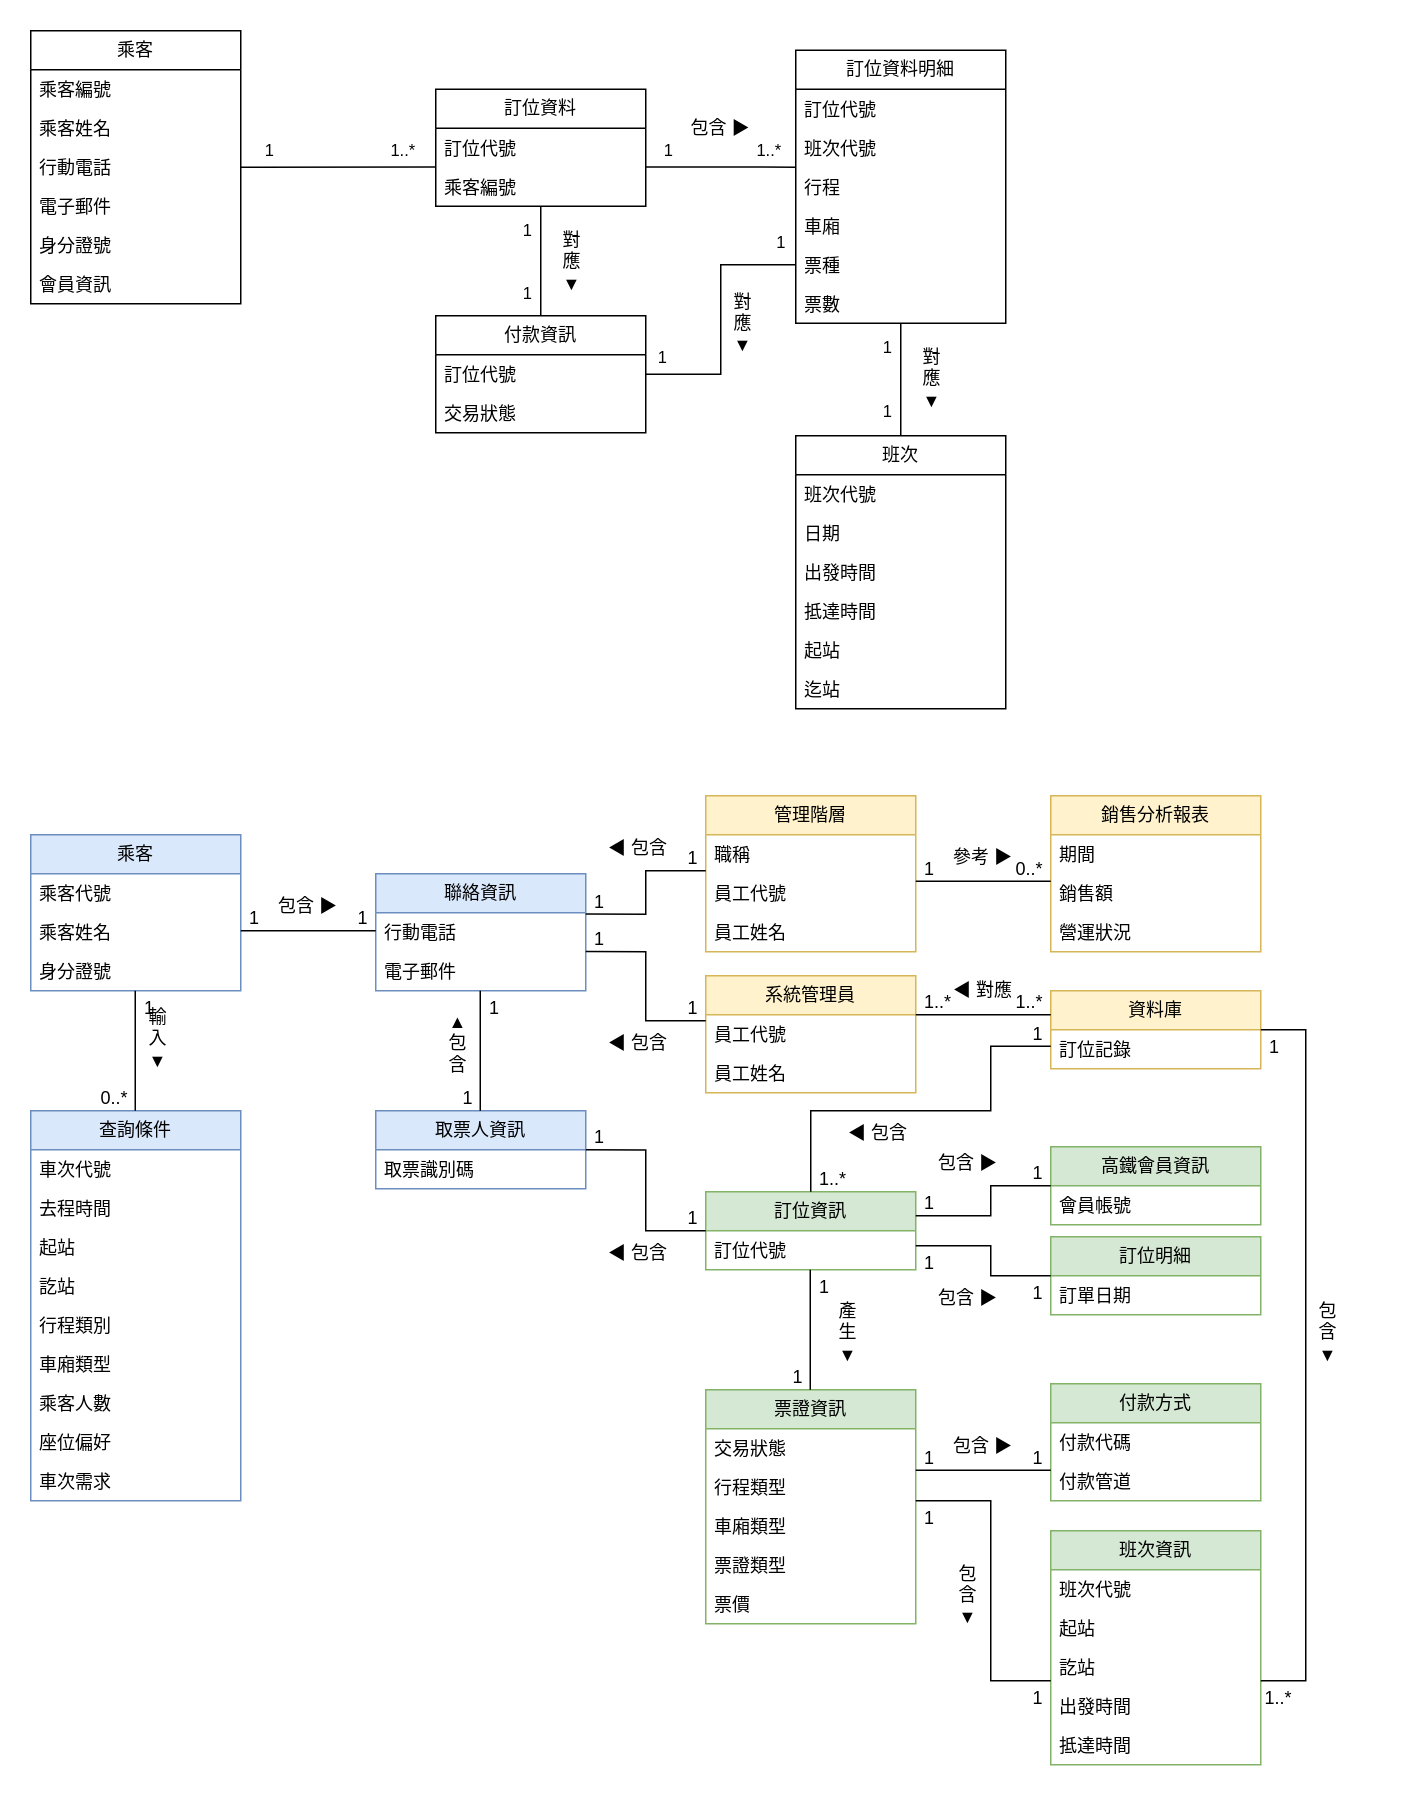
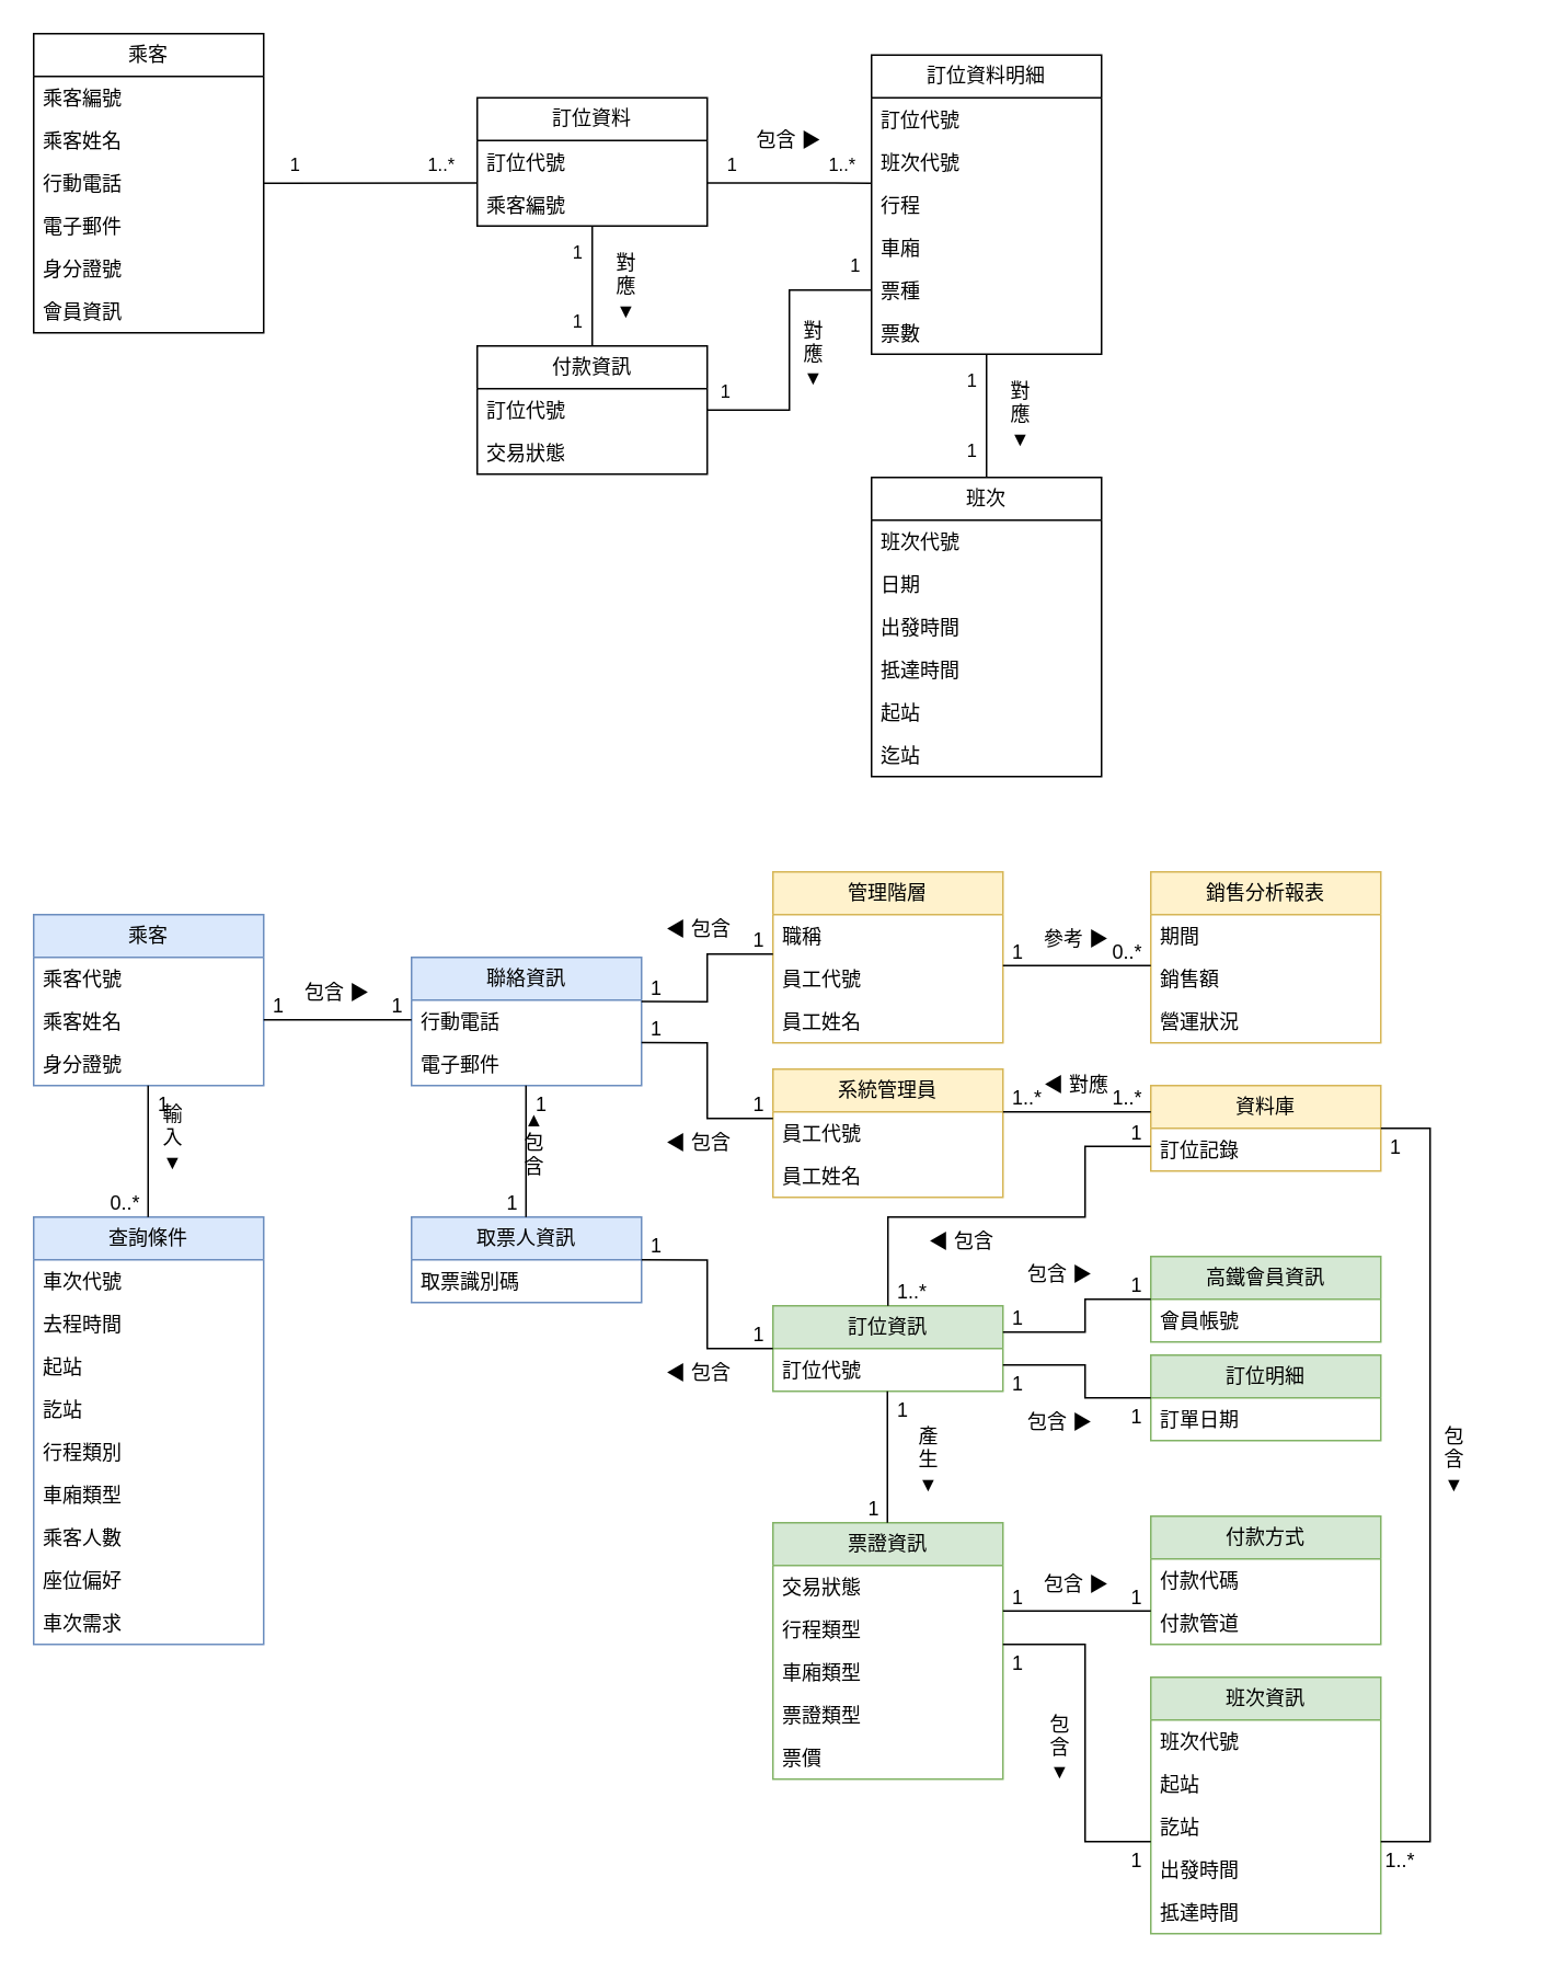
- <mxCell id="111" value="▲&lt;br&gt;包&lt;br&gt;含" style="text;html=1;strokeColor=none;fillColor=none;align=center;verticalAlign=middle;whiteSpace=wrap;rounded=0;" parent="1" vertex="1"><mxGeometry x="260" y="680" width="90" height="30" as="geometry" /></mxCell>
+ <mxCell id="111" value="▲&lt;br&gt;包&lt;br&gt;含" style="text;html=1;strokeColor=none;fillColor=none;align=center;verticalAlign=middle;whiteSpace=wrap;rounded=0;" parent="1" vertex="1"><mxGeometry x="280" y="680" width="90" height="30" as="geometry" /></mxCell>
